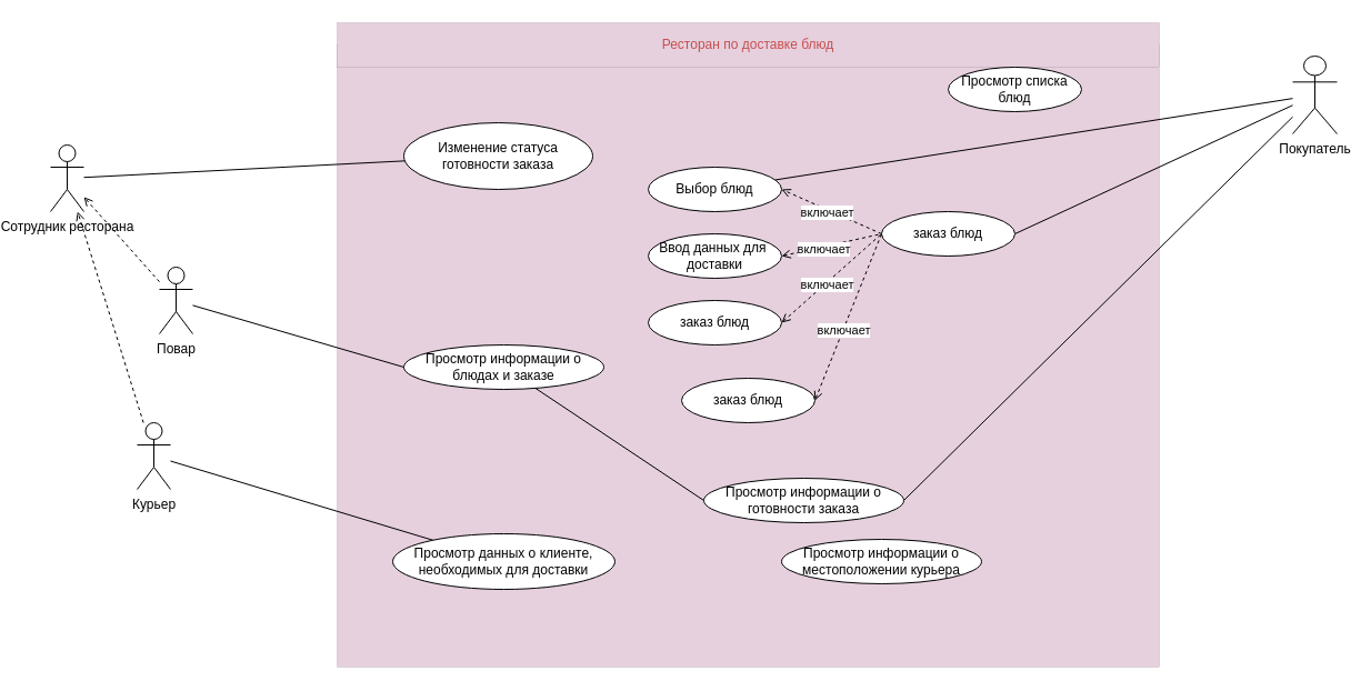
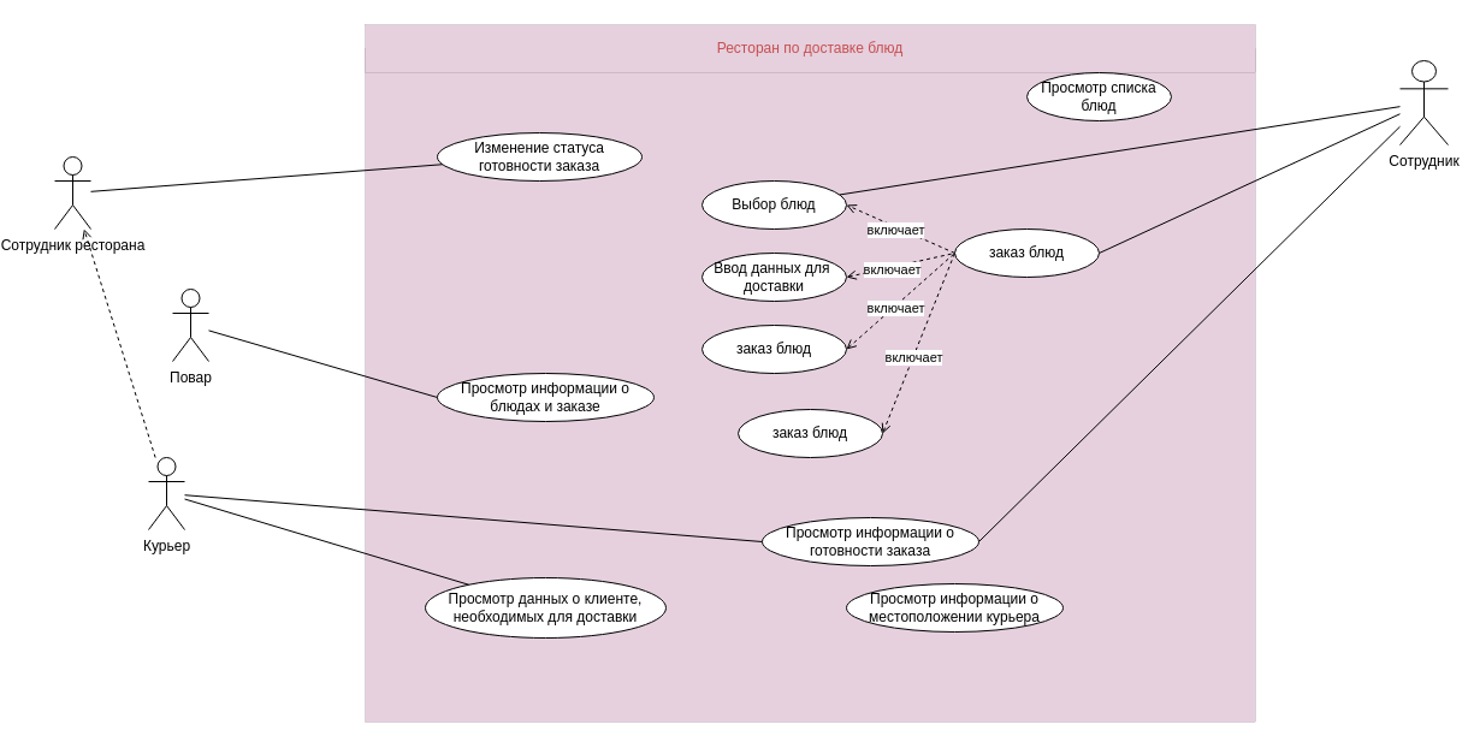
- <mxCell id="8" value="Покупатель" style="shape=umlActor;verticalLabelPosition=bottom;verticalAlign=top;html=1;outlineConnect=0;" vertex="1" parent="1"><mxGeometry x="1138" y="50" width="40" height="70" as="geometry" /></mxCell>
+ <mxCell id="8" value="Сотрудник" style="shape=umlActor;verticalLabelPosition=bottom;verticalAlign=top;html=1;outlineConnect=0;" vertex="1" parent="1"><mxGeometry x="1138" y="50" width="40" height="70" as="geometry" /></mxCell>
- <mxCell id="31" value="Изменение статуса готовности заказа" style="ellipse;whiteSpace=wrap;html=1;" vertex="1" parent="1"><mxGeometry x="338" y="110" width="170" height="60" as="geometry" /></mxCell>
+ <mxCell id="31" value="Изменение статуса готовности заказа" style="ellipse;whiteSpace=wrap;html=1;" vertex="1" parent="1"><mxGeometry x="338" y="110" width="170" height="40" as="geometry" /></mxCell>
- <mxCell id="9" style="rounded=0;orthogonalLoop=1;jettySize=auto;html=1;endArrow=open;endFill=0;dashed=1;" edge="1" parent="1" source="10" target="6"><mxGeometry relative="1" as="geometry" /></mxCell>
- <mxCell id="33" style="rounded=0;orthogonalLoop=1;jettySize=auto;html=1;exitX=0;exitY=0.5;exitDx=0;exitDy=0;endArrow=none;endFill=0;" edge="1" parent="1" source="35" target="30"><mxGeometry relative="1" as="geometry" /></mxCell>
+ <mxCell id="33" style="rounded=0;orthogonalLoop=1;jettySize=auto;html=1;exitX=0;exitY=0.5;exitDx=0;exitDy=0;endArrow=none;endFill=0;" edge="1" parent="1" source="35" target="13"><mxGeometry relative="1" as="geometry" /></mxCell>
